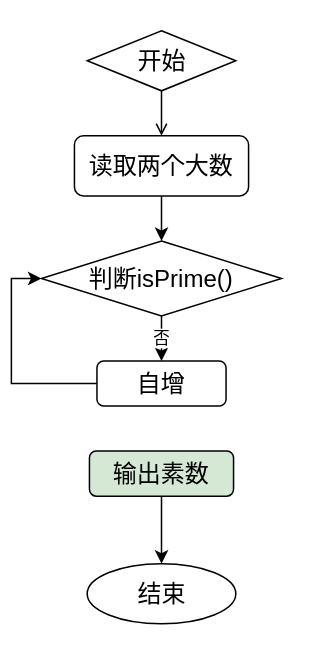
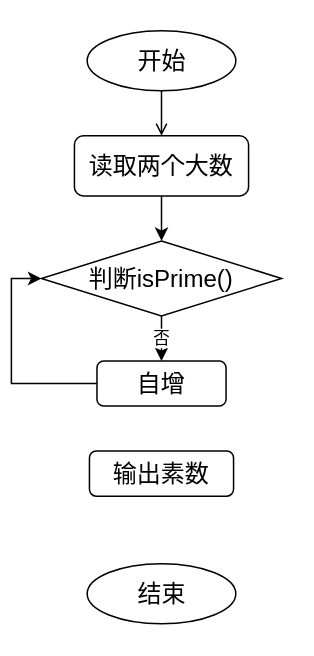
- <mxCell id="3" value="&lt;font style=&quot;font-size: 16px;&quot;&gt;开始&lt;/font&gt;" style="rhombus;whiteSpace=wrap;html=1;" vertex="1" parent="1"><mxGeometry x="50.5" y="20" width="99" height="40" as="geometry" /></mxCell>
+ <mxCell id="3" value="&lt;font style=&quot;font-size: 16px;&quot;&gt;开始&lt;/font&gt;" style="ellipse;whiteSpace=wrap;html=1;" vertex="1" parent="1"><mxGeometry x="50.5" y="20" width="99" height="40" as="geometry" /></mxCell>
- <mxCell id="11" value="&lt;font size=&quot;3&quot;&gt;输出素数&lt;/font&gt;" style="rounded=1;whiteSpace=wrap;html=1;fillColor=#d5e8d4;" vertex="1" parent="1"><mxGeometry x="52" y="300" width="96" height="30" as="geometry" /></mxCell>
+ <mxCell id="11" value="&lt;font size=&quot;3&quot;&gt;输出素数&lt;/font&gt;" style="rounded=1;whiteSpace=wrap;html=1;" vertex="1" parent="1"><mxGeometry x="52" y="300" width="96" height="30" as="geometry" /></mxCell>
- <mxCell id="10" style="edgeStyle=orthogonalEdgeStyle;rounded=0;orthogonalLoop=1;jettySize=auto;html=1;exitX=0.5;exitY=1;exitDx=0;exitDy=0;entryX=0.5;entryY=0;entryDx=0;entryDy=0;" edge="1" parent="1" source="11" target="12"><mxGeometry relative="1" as="geometry" /></mxCell>
